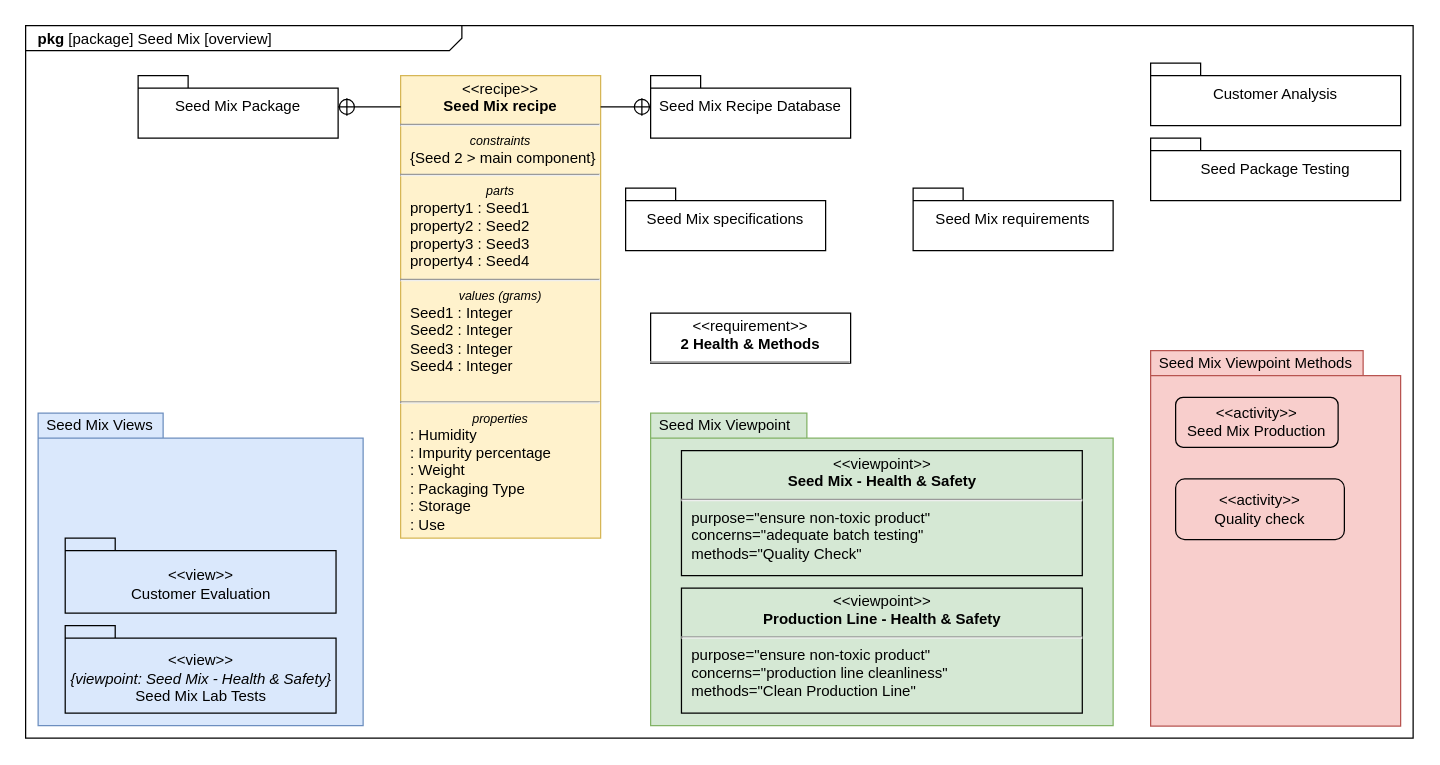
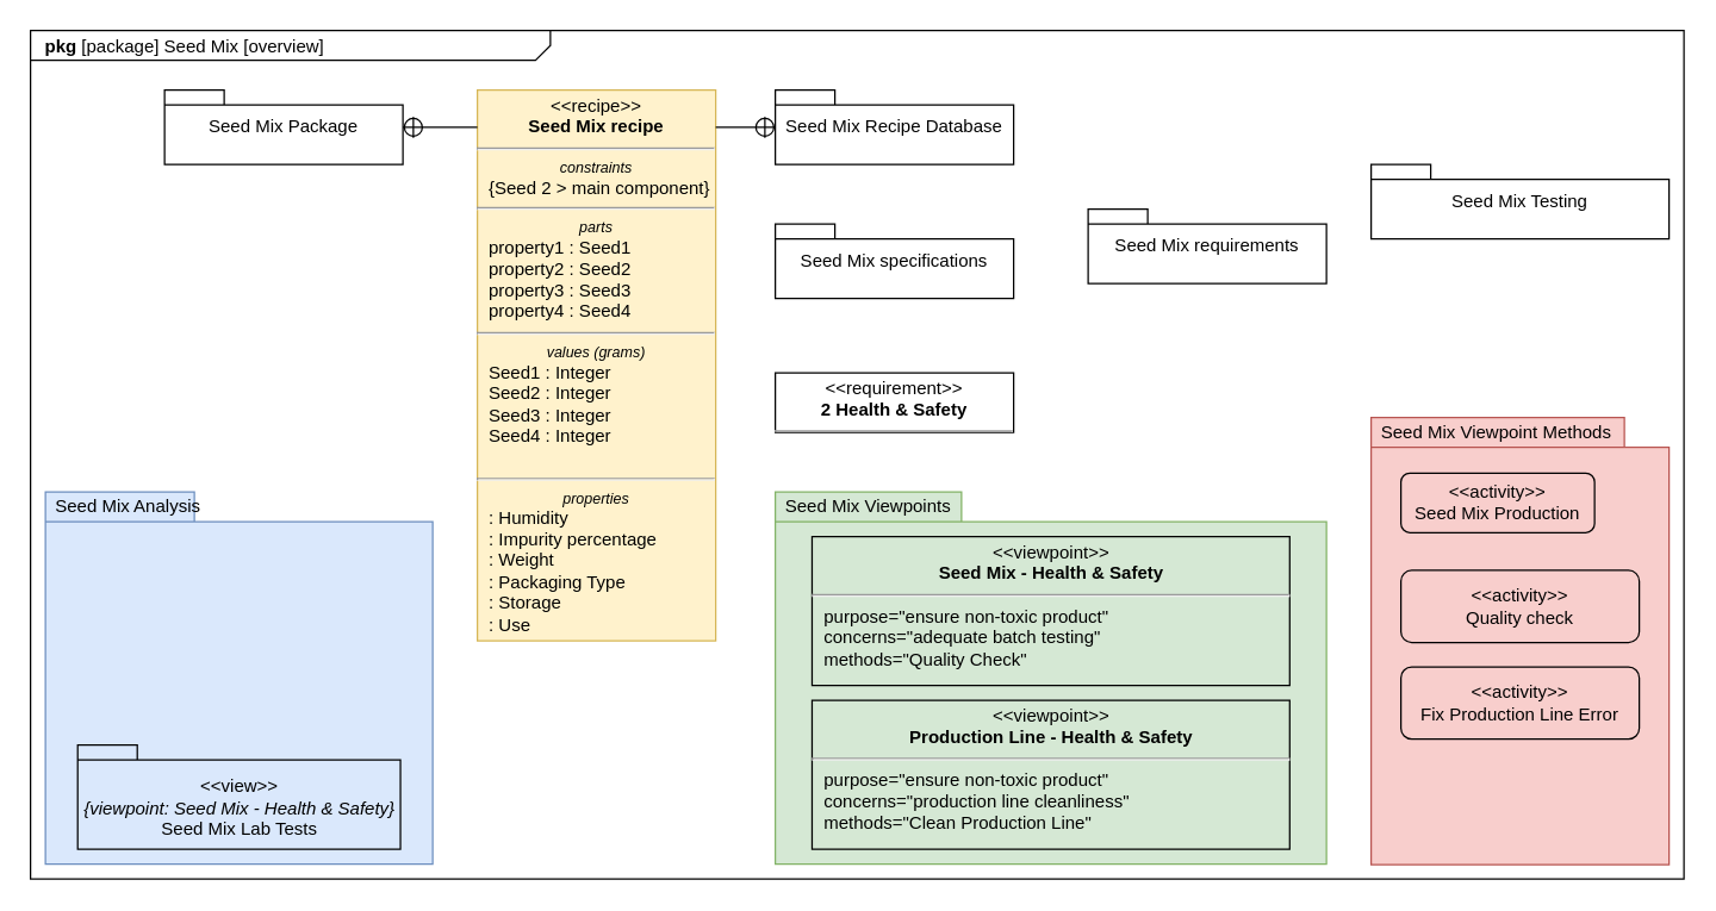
- <mxCell id="16" value="Customer Analysis" style="shape=folder;tabWidth=40;tabHeight=10;tabPosition=left;strokeWidth=1;html=1;whiteSpace=wrap;align=center;fillColor=none;" vertex="1" parent="1"><mxGeometry x="920" y="50" width="200" height="50" as="geometry" /></mxCell>
- <mxCell id="17" value="Seed Package Testing" style="shape=folder;tabWidth=40;tabHeight=10;tabPosition=left;strokeWidth=1;html=1;whiteSpace=wrap;align=center;fillColor=none;" vertex="1" parent="1"><mxGeometry x="920" y="110" width="200" height="50" as="geometry" /></mxCell>
+ <mxCell id="17" value="Seed Mix Testing" style="shape=folder;tabWidth=40;tabHeight=10;tabPosition=left;strokeWidth=1;html=1;whiteSpace=wrap;align=center;fillColor=none;" vertex="1" parent="1"><mxGeometry x="920" y="110" width="200" height="50" as="geometry" /></mxCell>
- <mxCell id="9" value="Seed Mix specifications" style="shape=folder;tabWidth=40;tabHeight=10;tabPosition=left;strokeWidth=1;html=1;whiteSpace=wrap;align=center;fillColor=none;" vertex="1" parent="1"><mxGeometry x="500" y="150" width="160" height="50" as="geometry" /></mxCell>
+ <mxCell id="9" value="Seed Mix specifications" style="shape=folder;tabWidth=40;tabHeight=10;tabPosition=left;strokeWidth=1;html=1;whiteSpace=wrap;align=center;fillColor=none;" vertex="1" parent="1"><mxGeometry x="520" y="150" width="160" height="50" as="geometry" /></mxCell>
- <mxCell id="8" value="Seed Mix requirements" style="shape=folder;tabWidth=40;tabHeight=10;tabPosition=left;strokeWidth=1;html=1;whiteSpace=wrap;align=center;fillColor=none;" vertex="1" parent="1"><mxGeometry x="730" y="150" width="160" height="50" as="geometry" /></mxCell>
+ <mxCell id="8" value="Seed Mix requirements" style="shape=folder;tabWidth=40;tabHeight=10;tabPosition=left;strokeWidth=1;html=1;whiteSpace=wrap;align=center;fillColor=none;" vertex="1" parent="1"><mxGeometry x="730" y="140" width="160" height="50" as="geometry" /></mxCell>
- <mxCell id="10" value="&lt;p style=&quot;margin:0px;margin-top:4px;text-align:center;&quot;&gt;&amp;lt;&amp;lt;requirement&amp;gt;&amp;gt;&lt;br&gt;&lt;b&gt;2 Health &amp;amp; Methods&lt;/b&gt;&lt;/p&gt;&lt;hr&gt;&lt;p&gt;&lt;/p&gt;&lt;p style=&quot;margin:0px;margin-left:8px;text-align:left;&quot;&gt;&lt;br&gt;&lt;/p&gt;" style="shape=rect;overflow=fill;html=1;whiteSpace=wrap;align=center;strokeWidth=1;fillColor=none;" vertex="1" parent="1"><mxGeometry x="520" y="250" width="160" height="40" as="geometry" /></mxCell>
+ <mxCell id="10" value="&lt;p style=&quot;margin:0px;margin-top:4px;text-align:center;&quot;&gt;&amp;lt;&amp;lt;requirement&amp;gt;&amp;gt;&lt;br&gt;&lt;b&gt;2 Health &amp;amp; Safety&lt;/b&gt;&lt;/p&gt;&lt;hr&gt;&lt;p&gt;&lt;/p&gt;&lt;p style=&quot;margin:0px;margin-left:8px;text-align:left;&quot;&gt;&lt;br&gt;&lt;/p&gt;" style="shape=rect;overflow=fill;html=1;whiteSpace=wrap;align=center;strokeWidth=1;fillColor=none;" vertex="1" parent="1"><mxGeometry x="520" y="250" width="160" height="40" as="geometry" /></mxCell>
- <mxCell id="23" value="Seed Mix Views" style="shape=folder;xSize=90;align=left;spacingLeft=10;align=left;verticalAlign=top;spacingLeft=5;spacingTop=-4;tabWidth=100;tabHeight=20;tabPosition=left;html=1;strokeWidth=1;recursiveResize=0;fillColor=#dae8fc;strokeColor=#6c8ebf;" vertex="1" parent="22"><mxGeometry width="260" height="250" as="geometry" /></mxCell>
+ <mxCell id="23" value="Seed Mix Analysis" style="shape=folder;xSize=90;align=left;spacingLeft=10;align=left;verticalAlign=top;spacingLeft=5;spacingTop=-4;tabWidth=100;tabHeight=20;tabPosition=left;html=1;strokeWidth=1;recursiveResize=0;fillColor=#dae8fc;strokeColor=#6c8ebf;" vertex="1" parent="22"><mxGeometry width="260" height="250" as="geometry" /></mxCell>
- <mxCell id="19" value="Seed Mix Viewpoint" style="shape=folder;xSize=90;align=left;spacingLeft=10;align=left;verticalAlign=top;spacingLeft=5;spacingTop=-4;tabWidth=125;tabHeight=20;tabPosition=left;html=1;strokeWidth=1;recursiveResize=0;fillColor=#d5e8d4;strokeColor=#82b366;" vertex="1" parent="18"><mxGeometry width="370.0" height="250" as="geometry" /></mxCell>
+ <mxCell id="19" value="Seed Mix Viewpoints" style="shape=folder;xSize=90;align=left;spacingLeft=10;align=left;verticalAlign=top;spacingLeft=5;spacingTop=-4;tabWidth=125;tabHeight=20;tabPosition=left;html=1;strokeWidth=1;recursiveResize=0;fillColor=#d5e8d4;strokeColor=#82b366;" vertex="1" parent="18"><mxGeometry width="370.0" height="250" as="geometry" /></mxCell>
- <mxCell id="6" value="&amp;lt;&amp;lt;activity&amp;gt;&amp;gt;&lt;br&gt;Quality check" style="shape=rect;rounded=1;html=1;whiteSpace=wrap;align=center;fillColor=none;" vertex="1" parent="3"><mxGeometry x="20" y="102.688" width="135" height="48.438" as="geometry" /></mxCell>
+ <mxCell id="6" value="&amp;lt;&amp;lt;activity&amp;gt;&amp;gt;&lt;br&gt;Quality check" style="shape=rect;rounded=1;html=1;whiteSpace=wrap;align=center;fillColor=none;" vertex="1" parent="3"><mxGeometry x="20" y="102.688" width="160" height="48.438" as="geometry" /></mxCell>
- <mxCell id="24" value="&lt;br&gt;&amp;lt;&amp;lt;view&amp;gt;&amp;gt;&lt;br&gt;Customer Evaluation" style="shape=folder;tabWidth=40;tabHeight=10;tabPosition=left;html=1;whiteSpace=wrap;align=center;strokeWidth=1;fillColor=none;" vertex="1" parent="22"><mxGeometry x="21.667" y="100" width="216.667" height="60" as="geometry" /></mxCell>
+ <mxCell id="7" value="&amp;lt;&amp;lt;activity&amp;gt;&amp;gt;&lt;br&gt;Fix Production Line Error" style="shape=rect;rounded=1;html=1;whiteSpace=wrap;align=center;fillColor=none;" vertex="1" parent="3"><mxGeometry x="20" y="167.594" width="160" height="48.438" as="geometry" /></mxCell>
